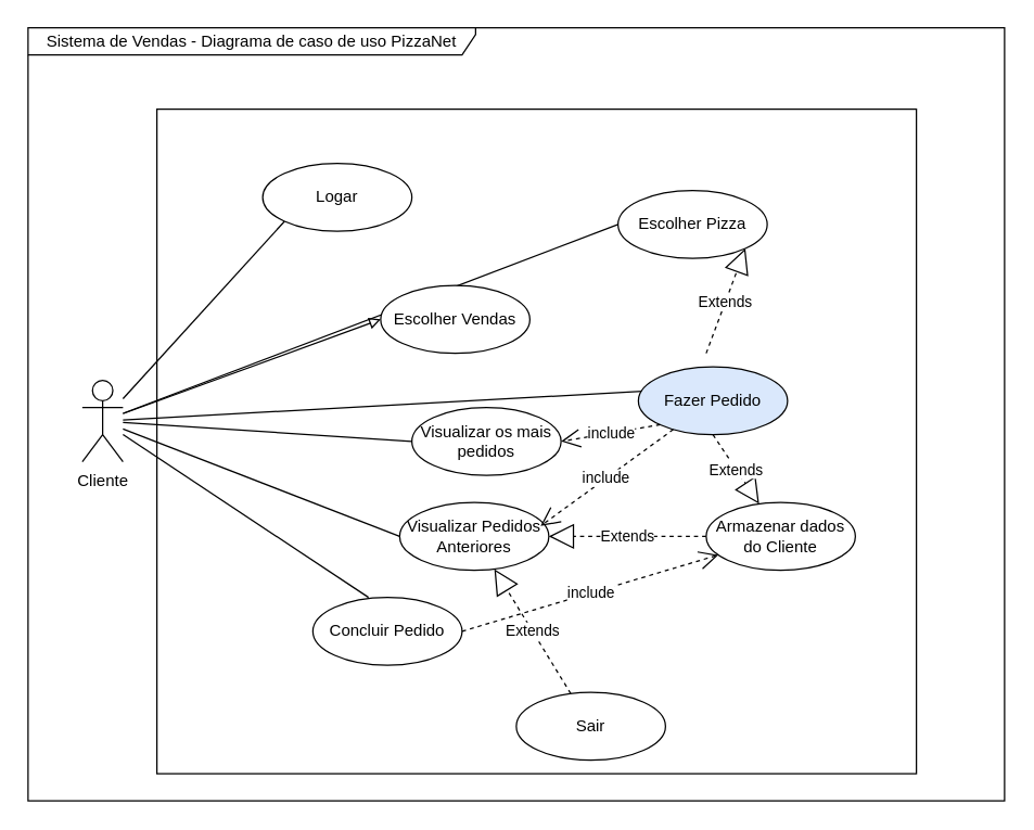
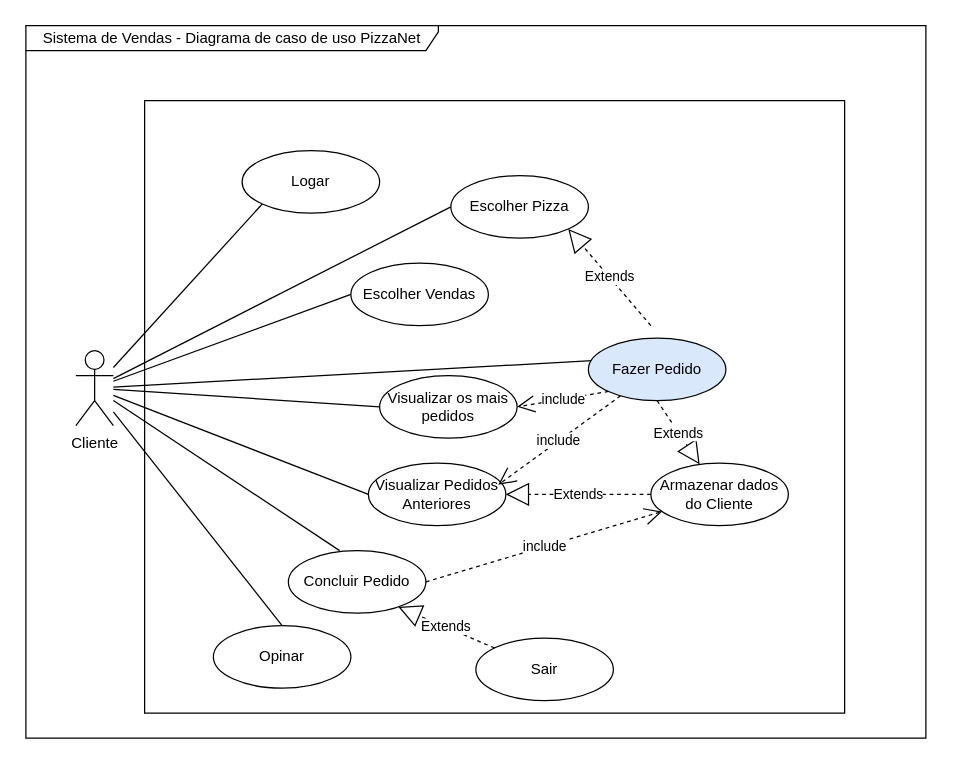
- <mxCell id="18" value="&lt;font style=&quot;vertical-align: inherit&quot;&gt;&lt;font style=&quot;vertical-align: inherit&quot;&gt;&lt;font style=&quot;vertical-align: inherit&quot;&gt;&lt;font style=&quot;vertical-align: inherit&quot;&gt;Escolher Pizza&lt;/font&gt;&lt;/font&gt;&lt;/font&gt;&lt;/font&gt;" style="ellipse;whiteSpace=wrap;html=1;" vertex="1" parent="1"><mxGeometry x="455" y="140" width="110" height="50" as="geometry" /></mxCell>
+ <mxCell id="18" value="&lt;font style=&quot;vertical-align: inherit&quot;&gt;&lt;font style=&quot;vertical-align: inherit&quot;&gt;&lt;font style=&quot;vertical-align: inherit&quot;&gt;&lt;font style=&quot;vertical-align: inherit&quot;&gt;Escolher Pizza&lt;/font&gt;&lt;/font&gt;&lt;/font&gt;&lt;/font&gt;" style="ellipse;whiteSpace=wrap;html=1;" vertex="1" parent="1"><mxGeometry x="360" y="140" width="110" height="50" as="geometry" /></mxCell>
- <mxCell id="6" style="edgeStyle=none;rounded=0;orthogonalLoop=1;jettySize=auto;html=1;entryX=0;entryY=0.5;entryDx=0;entryDy=0;endArrow=block;endFill=0;" edge="1" parent="1" source="13" target="15"><mxGeometry relative="1" as="geometry" /></mxCell>
+ <mxCell id="6" style="edgeStyle=none;rounded=0;orthogonalLoop=1;jettySize=auto;html=1;entryX=0;entryY=0.5;entryDx=0;entryDy=0;endArrow=none;endFill=0;" edge="1" parent="1" source="13" target="15"><mxGeometry relative="1" as="geometry" /></mxCell>
+ <mxCell id="11" style="edgeStyle=none;rounded=0;orthogonalLoop=1;jettySize=auto;html=1;entryX=0.5;entryY=0;entryDx=0;entryDy=0;endArrow=none;endFill=0;" edge="1" parent="1" source="13" target="17"><mxGeometry relative="1" as="geometry" /></mxCell>
- <mxCell id="29" value="Extends" style="endArrow=block;endSize=16;endFill=0;html=1;dashed=1;" edge="1" parent="1" source="28" target="16"><mxGeometry width="160" relative="1" as="geometry"><mxPoint x="280" y="340" as="sourcePoint" /><mxPoint x="440" y="340" as="targetPoint" /></mxGeometry></mxCell>
+ <mxCell id="29" value="Extends" style="endArrow=block;endSize=16;endFill=0;html=1;dashed=1;entryX=0.8;entryY=0.9;entryDx=0;entryDy=0;entryPerimeter=0;" edge="1" parent="1" source="28" target="20"><mxGeometry width="160" relative="1" as="geometry"><mxPoint x="280" y="340" as="sourcePoint" /><mxPoint x="440" y="340" as="targetPoint" /></mxGeometry></mxCell>
+ <mxCell id="17" value="&lt;font style=&quot;vertical-align: inherit&quot;&gt;&lt;font style=&quot;vertical-align: inherit&quot;&gt;&lt;font style=&quot;vertical-align: inherit&quot;&gt;&lt;font style=&quot;vertical-align: inherit&quot;&gt;&lt;font style=&quot;vertical-align: inherit&quot;&gt;&lt;font style=&quot;vertical-align: inherit&quot;&gt;&lt;font style=&quot;vertical-align: inherit&quot;&gt;&lt;font style=&quot;vertical-align: inherit&quot;&gt;Opinar&lt;/font&gt;&lt;/font&gt;&lt;/font&gt;&lt;/font&gt;&lt;/font&gt;&lt;/font&gt;&lt;/font&gt;&lt;/font&gt;" style="ellipse;whiteSpace=wrap;html=1;" vertex="1" parent="1"><mxGeometry x="170" y="500" width="110" height="50" as="geometry" /></mxCell>
